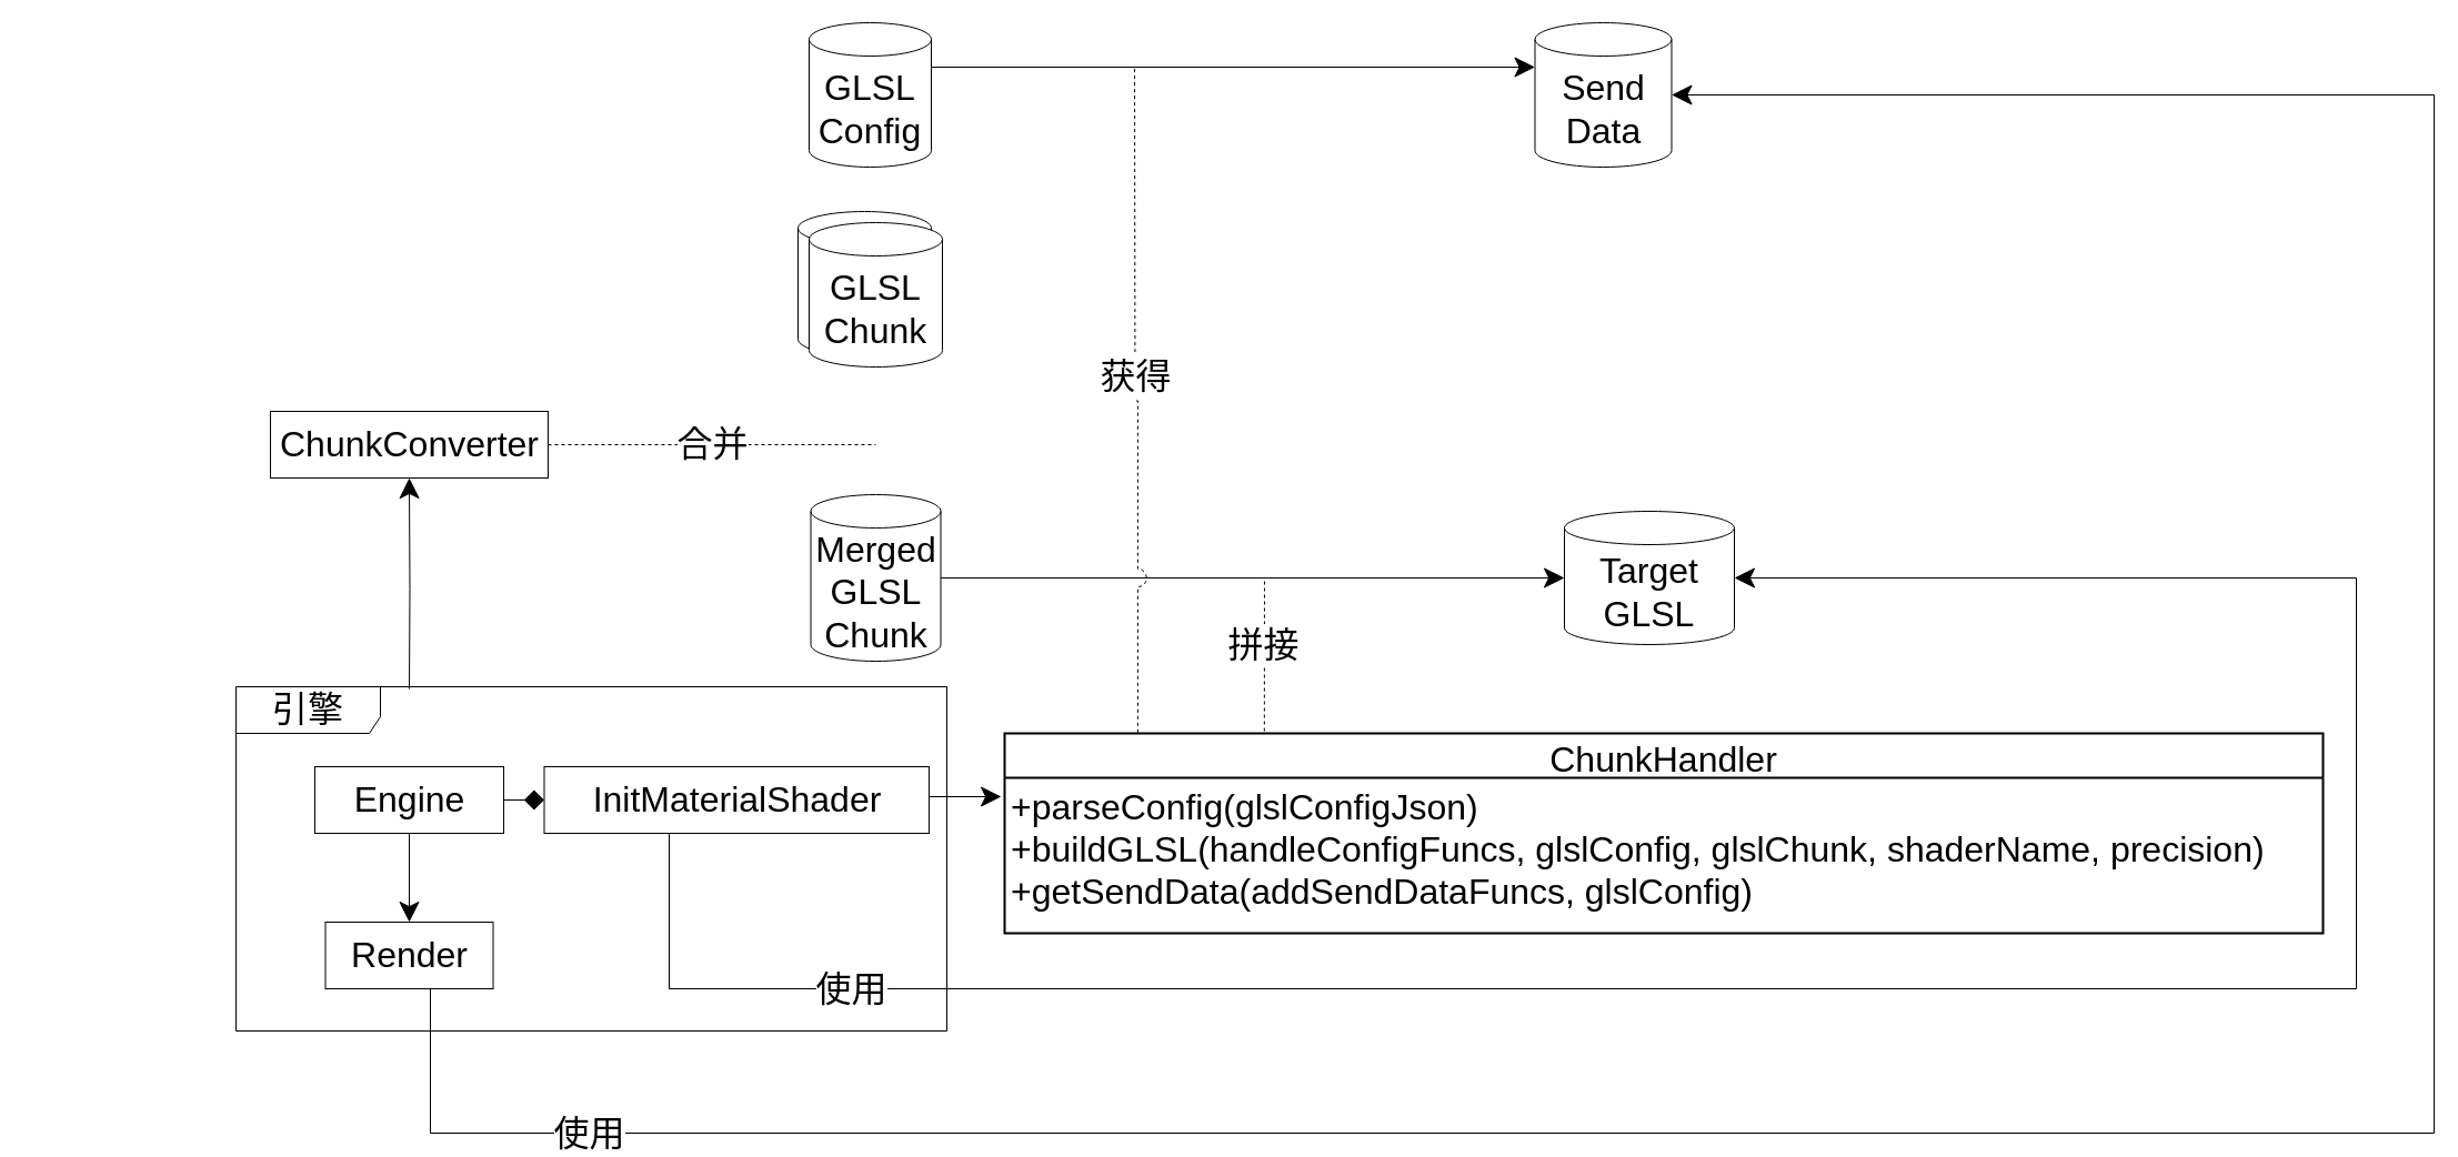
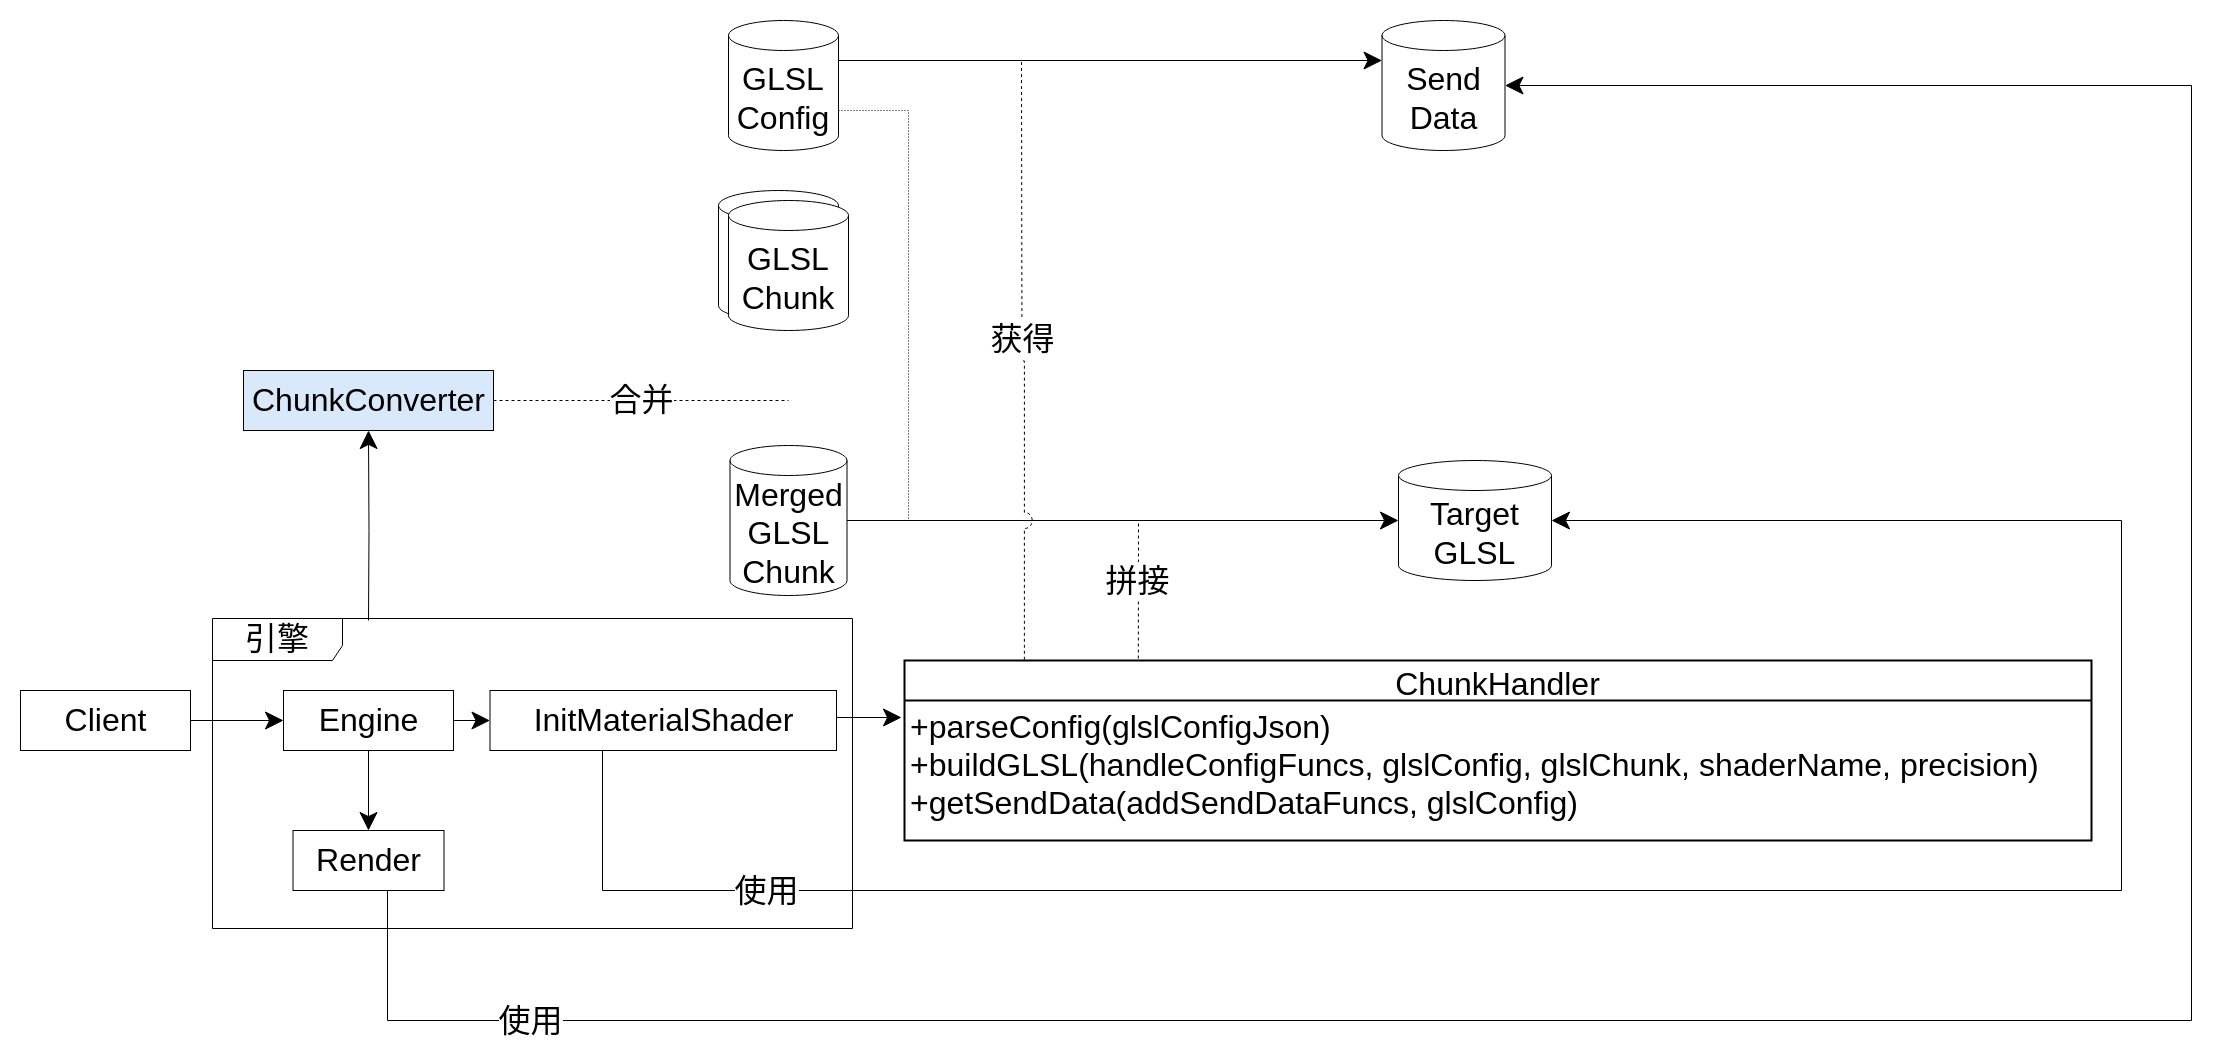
+ <mxCell id="9" style="edgeStyle=orthogonalEdgeStyle;rounded=0;orthogonalLoop=1;jettySize=auto;html=1;entryX=1;entryY=0.5;entryDx=0;entryDy=0;entryPerimeter=0;endArrow=none;endFill=0;startSize=16;endSize=16;exitX=1;exitY=0;exitDx=0;exitDy=90;exitPerimeter=0;dashed=1;dashPattern=1 2;" parent="1" source="10" target="20" edge="1"><mxGeometry relative="1" as="geometry"><Array as="points"><mxPoint x="908" y="110" /><mxPoint x="908" y="520" /></Array></mxGeometry></mxCell>
- <mxCell id="17" value="ChunkConverter" style="html=1;fontSize=32;" parent="1" vertex="1"><mxGeometry x="243" y="370" width="250" height="60" as="geometry" /></mxCell>
+ <mxCell id="17" value="ChunkConverter" style="html=1;fontSize=32;fillColor=#dae8fc;" parent="1" vertex="1"><mxGeometry x="243" y="370" width="250" height="60" as="geometry" /></mxCell>
- <mxCell id="26" value="&lt;font style=&quot;font-size: 32px&quot;&gt;Target &lt;br&gt;GLSL&lt;br&gt;&lt;/font&gt;" style="shape=cylinder3;whiteSpace=wrap;html=1;boundedLbl=1;backgroundOutline=1;size=15;" parent="1" vertex="1"><mxGeometry x="1408" y="460" width="153" height="120" as="geometry" /></mxCell>
+ <mxCell id="26" value="&lt;font style=&quot;font-size: 32px&quot;&gt;Target &lt;br&gt;GLSL&lt;br&gt;&lt;/font&gt;" style="shape=cylinder3;whiteSpace=wrap;html=1;boundedLbl=1;backgroundOutline=1;size=15;" parent="1" vertex="1"><mxGeometry x="1398" y="460" width="153" height="120" as="geometry" /></mxCell>
+ <mxCell id="7" value="Client" style="html=1;fontSize=32;" parent="1" vertex="1"><mxGeometry x="20" y="690" width="170" height="60" as="geometry" /></mxCell>
+ <mxCell id="6" value="" style="edgeStyle=orthogonalEdgeStyle;rounded=0;orthogonalLoop=1;jettySize=auto;html=1;startSize=16;endSize=16;entryX=0;entryY=0.5;entryDx=0;entryDy=0;" parent="1" source="7" target="31" edge="1"><mxGeometry relative="1" as="geometry"><mxPoint x="235" y="714.92" as="targetPoint" /></mxGeometry></mxCell>
- <mxCell id="29" value="" style="edgeStyle=orthogonalEdgeStyle;rounded=0;orthogonalLoop=1;jettySize=auto;html=1;endSize=16;startSize=16;endArrow=diamond;" parent="1" source="31" target="32" edge="1"><mxGeometry relative="1" as="geometry" /></mxCell>
+ <mxCell id="29" value="" style="edgeStyle=orthogonalEdgeStyle;rounded=0;orthogonalLoop=1;jettySize=auto;html=1;endSize=16;startSize=16;" parent="1" source="31" target="32" edge="1"><mxGeometry relative="1" as="geometry" /></mxCell>
